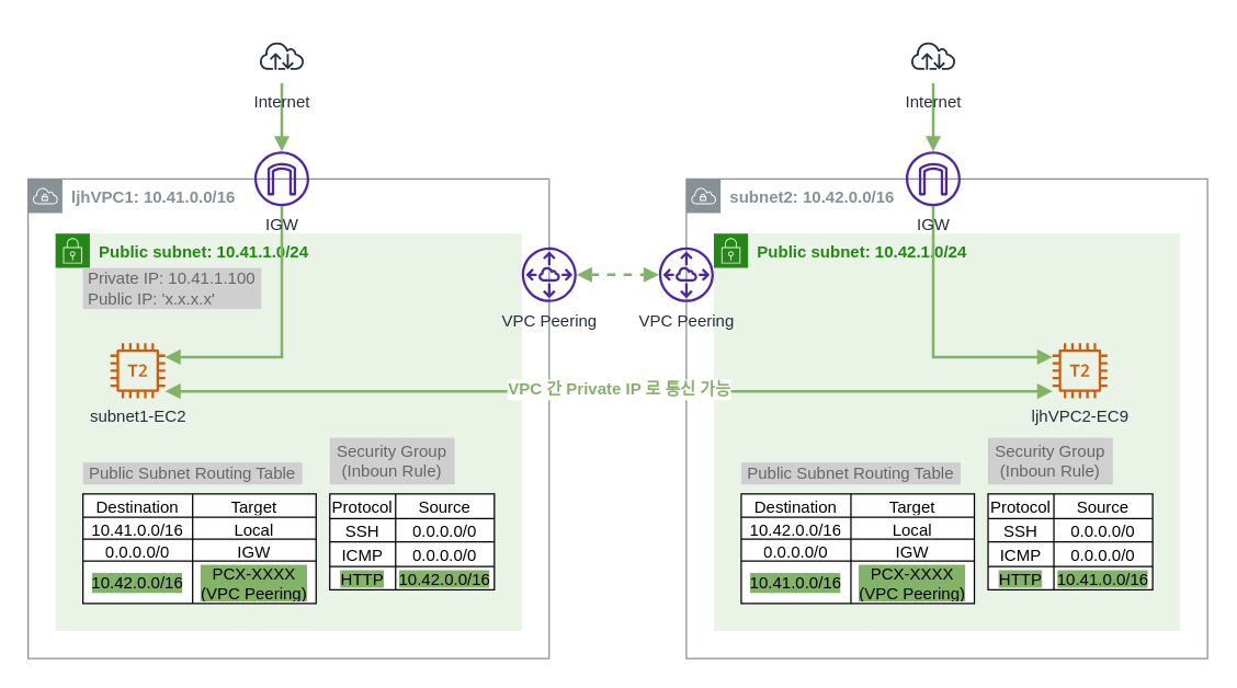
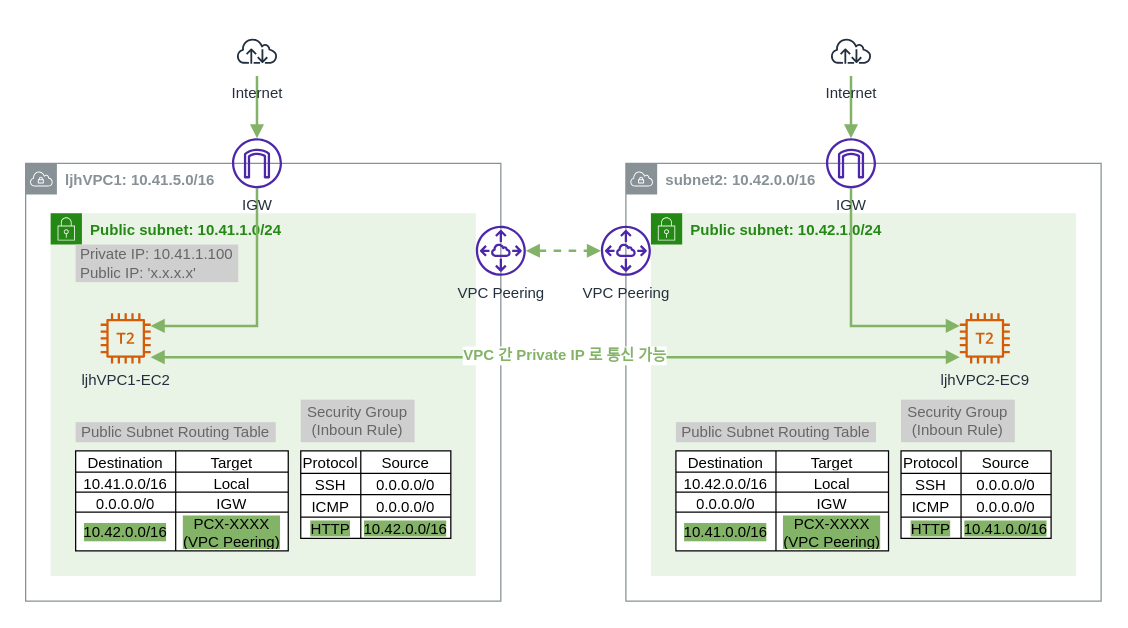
- <mxCell id="2" value="&lt;b&gt;ljhVPC1: 10.41.0.0/16&lt;/b&gt;" style="sketch=0;outlineConnect=0;gradientColor=none;html=1;whiteSpace=wrap;fontSize=12;fontStyle=0;shape=mxgraph.aws4.group;grIcon=mxgraph.aws4.group_vpc;strokeColor=#879196;fillColor=none;verticalAlign=top;align=left;spacingLeft=30;fontColor=#879196;dashed=0;" vertex="1" parent="1"><mxGeometry x="20" y="130" width="380" height="350" as="geometry" /></mxCell>
+ <mxCell id="2" value="&lt;b&gt;ljhVPC1: 10.41.5.0/16&lt;/b&gt;" style="sketch=0;outlineConnect=0;gradientColor=none;html=1;whiteSpace=wrap;fontSize=12;fontStyle=0;shape=mxgraph.aws4.group;grIcon=mxgraph.aws4.group_vpc;strokeColor=#879196;fillColor=none;verticalAlign=top;align=left;spacingLeft=30;fontColor=#879196;dashed=0;" vertex="1" parent="1"><mxGeometry x="20" y="130" width="380" height="350" as="geometry" /></mxCell>
- <mxCell id="6" value="subnet1-EC2" style="sketch=0;outlineConnect=0;fontColor=#232F3E;gradientColor=none;fillColor=#D45B07;strokeColor=none;dashed=0;verticalLabelPosition=bottom;verticalAlign=top;align=center;html=1;fontSize=12;fontStyle=0;aspect=fixed;pointerEvents=1;shape=mxgraph.aws4.t2_instance;" vertex="1" parent="1"><mxGeometry x="80" y="250" width="40" height="40" as="geometry" /></mxCell>
+ <mxCell id="6" value="ljhVPC1-EC2" style="sketch=0;outlineConnect=0;fontColor=#232F3E;gradientColor=none;fillColor=#D45B07;strokeColor=none;dashed=0;verticalLabelPosition=bottom;verticalAlign=top;align=center;html=1;fontSize=12;fontStyle=0;aspect=fixed;pointerEvents=1;shape=mxgraph.aws4.t2_instance;" vertex="1" parent="1"><mxGeometry x="80" y="250" width="40" height="40" as="geometry" /></mxCell>
